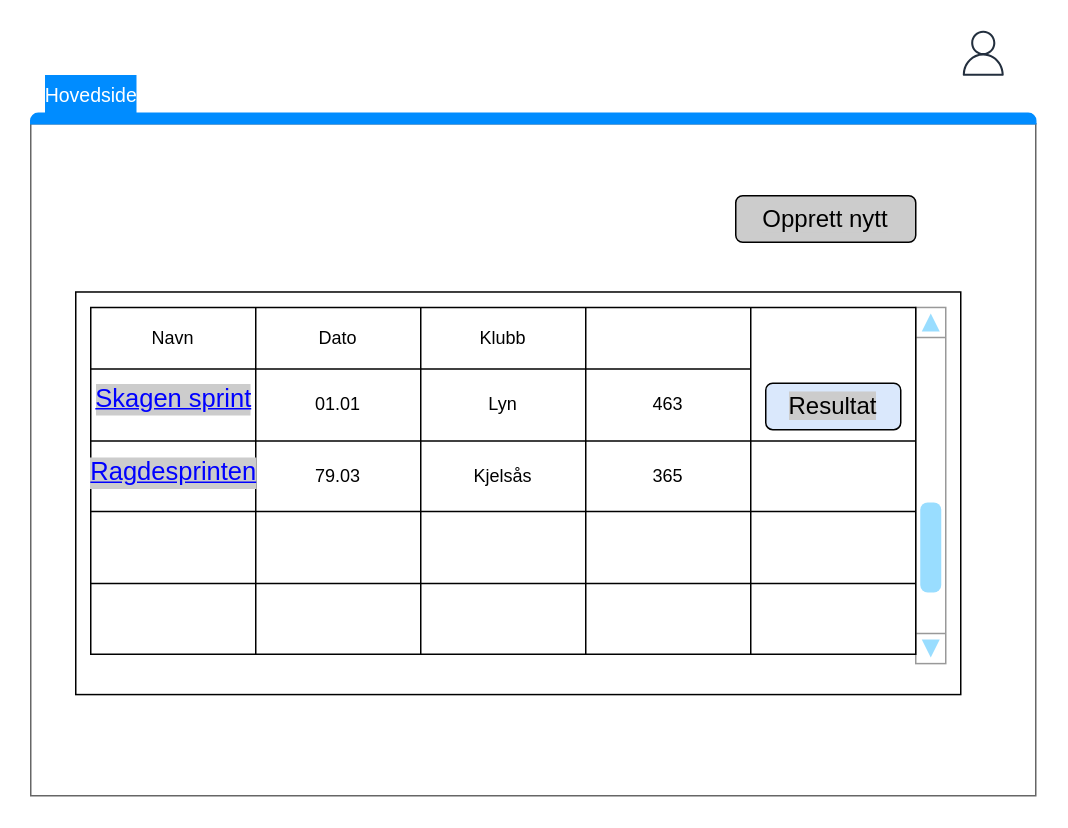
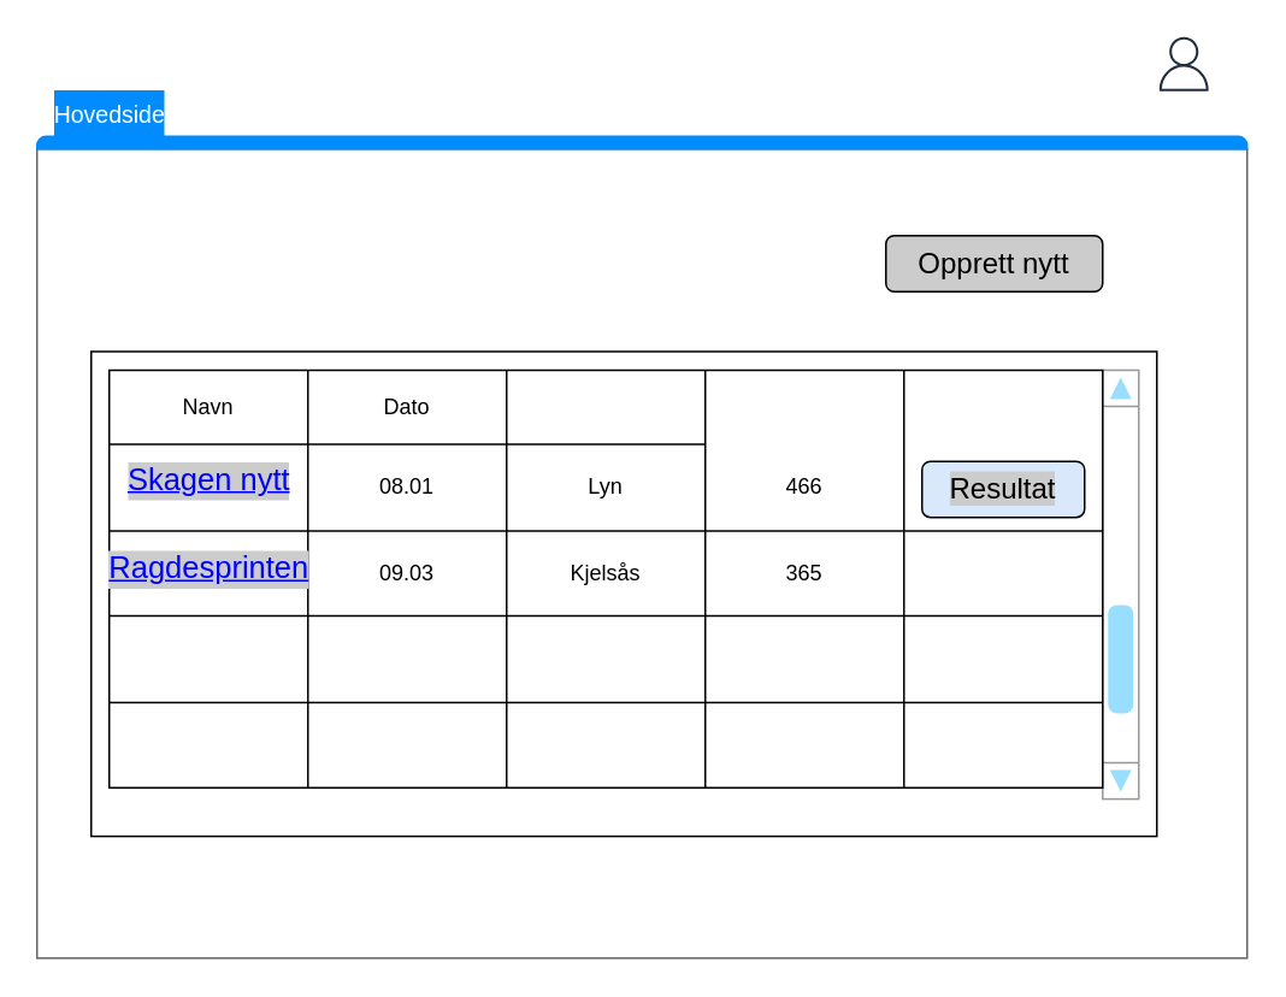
- <mxCell id="13" value="Klubb" style="shape=partialRectangle;html=1;whiteSpace=wrap;connectable=0;overflow=hidden;fillColor=none;top=0;left=0;bottom=0;right=0;" vertex="1" parent="10"><mxGeometry x="220" width="110" height="41" as="geometry" /></mxCell>
- <mxCell id="39" value="Skagen sprint" style="shape=rectangle;strokeColor=none;fillColor=none;linkText=;fontSize=17;fontColor=#0000ff;fontStyle=4;html=1;align=center;labelBackgroundColor=#CCCCCC;" vertex="1" parent="1"><mxGeometry x="40" y="250.97" width="150" height="30" as="geometry" /></mxCell>
+ <mxCell id="39" value="Skagen nytt" style="shape=rectangle;strokeColor=none;fillColor=none;linkText=;fontSize=17;fontColor=#0000ff;fontStyle=4;html=1;align=center;labelBackgroundColor=#CCCCCC;" vertex="1" parent="1"><mxGeometry x="40" y="250.97" width="150" height="30" as="geometry" /></mxCell>
- <mxCell id="17" value="01.01" style="shape=partialRectangle;html=1;whiteSpace=wrap;connectable=0;overflow=hidden;fillColor=none;top=0;left=0;bottom=0;right=0;" vertex="1" parent="15"><mxGeometry x="110" width="110" height="48" as="geometry" /></mxCell>
+ <mxCell id="17" value="08.01" style="shape=partialRectangle;html=1;whiteSpace=wrap;connectable=0;overflow=hidden;fillColor=none;top=0;left=0;bottom=0;right=0;" vertex="1" parent="15"><mxGeometry x="110" width="110" height="48" as="geometry" /></mxCell>
- <mxCell id="19" value="463" style="shape=partialRectangle;html=1;whiteSpace=wrap;connectable=0;overflow=hidden;fillColor=none;top=0;left=0;bottom=0;right=0;" vertex="1" parent="15"><mxGeometry x="330" width="110" height="48" as="geometry" /></mxCell>
+ <mxCell id="19" value="466" style="shape=partialRectangle;html=1;whiteSpace=wrap;connectable=0;overflow=hidden;fillColor=none;top=0;left=0;bottom=0;right=0;" vertex="1" parent="15"><mxGeometry x="330" width="110" height="48" as="geometry" /></mxCell>
- <mxCell id="23" value="79.03" style="shape=partialRectangle;html=1;whiteSpace=wrap;connectable=0;overflow=hidden;fillColor=none;top=0;left=0;bottom=0;right=0;" vertex="1" parent="21"><mxGeometry x="110" width="110" height="47" as="geometry" /></mxCell>
+ <mxCell id="23" value="09.03" style="shape=partialRectangle;html=1;whiteSpace=wrap;connectable=0;overflow=hidden;fillColor=none;top=0;left=0;bottom=0;right=0;" vertex="1" parent="21"><mxGeometry x="110" width="110" height="47" as="geometry" /></mxCell>
